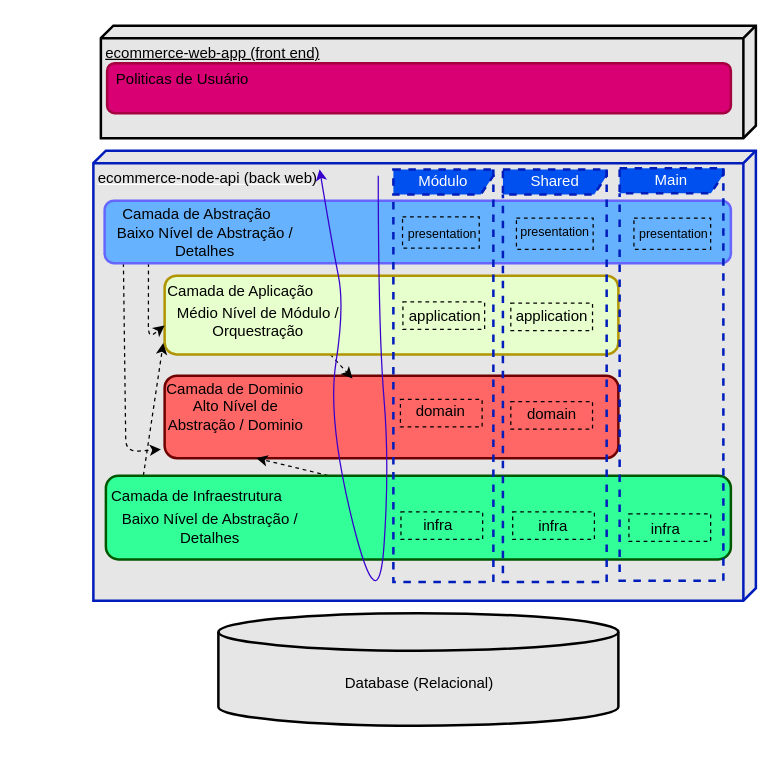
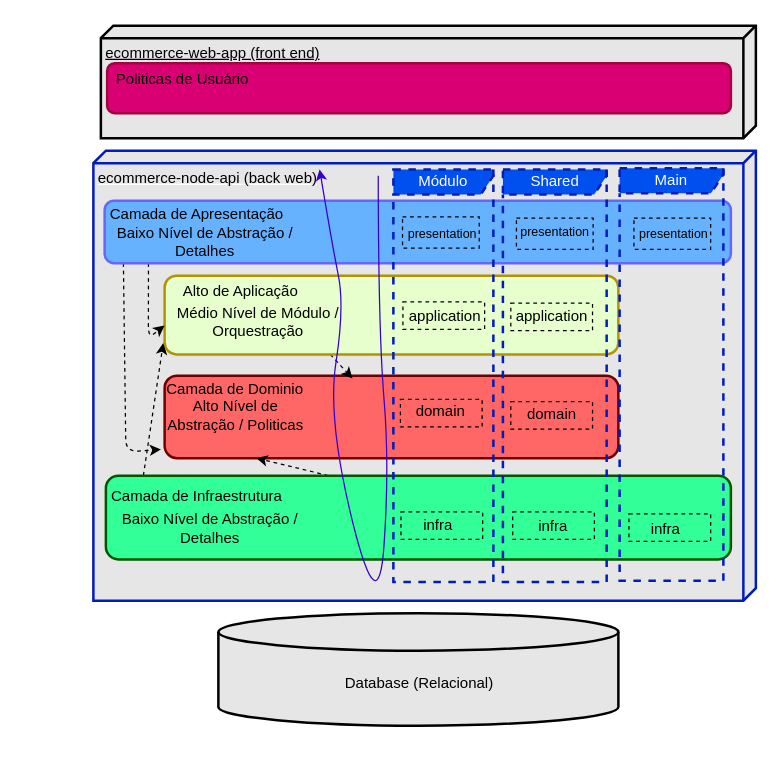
- <mxCell id="20" value="Camada de Abstração" style="text;html=1;align=center;verticalAlign=middle;whiteSpace=wrap;rounded=0;strokeWidth=2;fontColor=#000000;" parent="1" vertex="1"><mxGeometry x="66.5" y="151" width="180" height="40" as="geometry" /></mxCell>
+ <mxCell id="20" value="Camada de Apresentação" style="text;html=1;align=center;verticalAlign=middle;whiteSpace=wrap;rounded=0;strokeWidth=2;fontColor=#000000;" parent="1" vertex="1"><mxGeometry x="66.5" y="151" width="180" height="40" as="geometry" /></mxCell>
- <mxCell id="10" value="Camada de Aplicação" style="text;html=1;align=center;verticalAlign=middle;whiteSpace=wrap;rounded=0;strokeWidth=2;fontColor=#000000;" parent="1" vertex="1"><mxGeometry x="102" y="213" width="180" height="40" as="geometry" /></mxCell>
+ <mxCell id="10" value="Alto de Aplicação" style="text;html=1;align=center;verticalAlign=middle;whiteSpace=wrap;rounded=0;strokeWidth=2;fontColor=#000000;" parent="1" vertex="1"><mxGeometry x="102" y="213" width="180" height="40" as="geometry" /></mxCell>
- <mxCell id="21" value="Alto Nível de Abstração / Dominio" style="text;html=1;align=center;verticalAlign=middle;whiteSpace=wrap;rounded=0;strokeWidth=2;fontColor=#000000;" parent="1" vertex="1"><mxGeometry x="129.5" y="320.25" width="115.5" height="22.5" as="geometry" /></mxCell>
+ <mxCell id="21" value="Alto Nível de Abstração / Politicas" style="text;html=1;align=center;verticalAlign=middle;whiteSpace=wrap;rounded=0;strokeWidth=2;fontColor=#000000;" parent="1" vertex="1"><mxGeometry x="129.5" y="320.25" width="115.5" height="22.5" as="geometry" /></mxCell>
